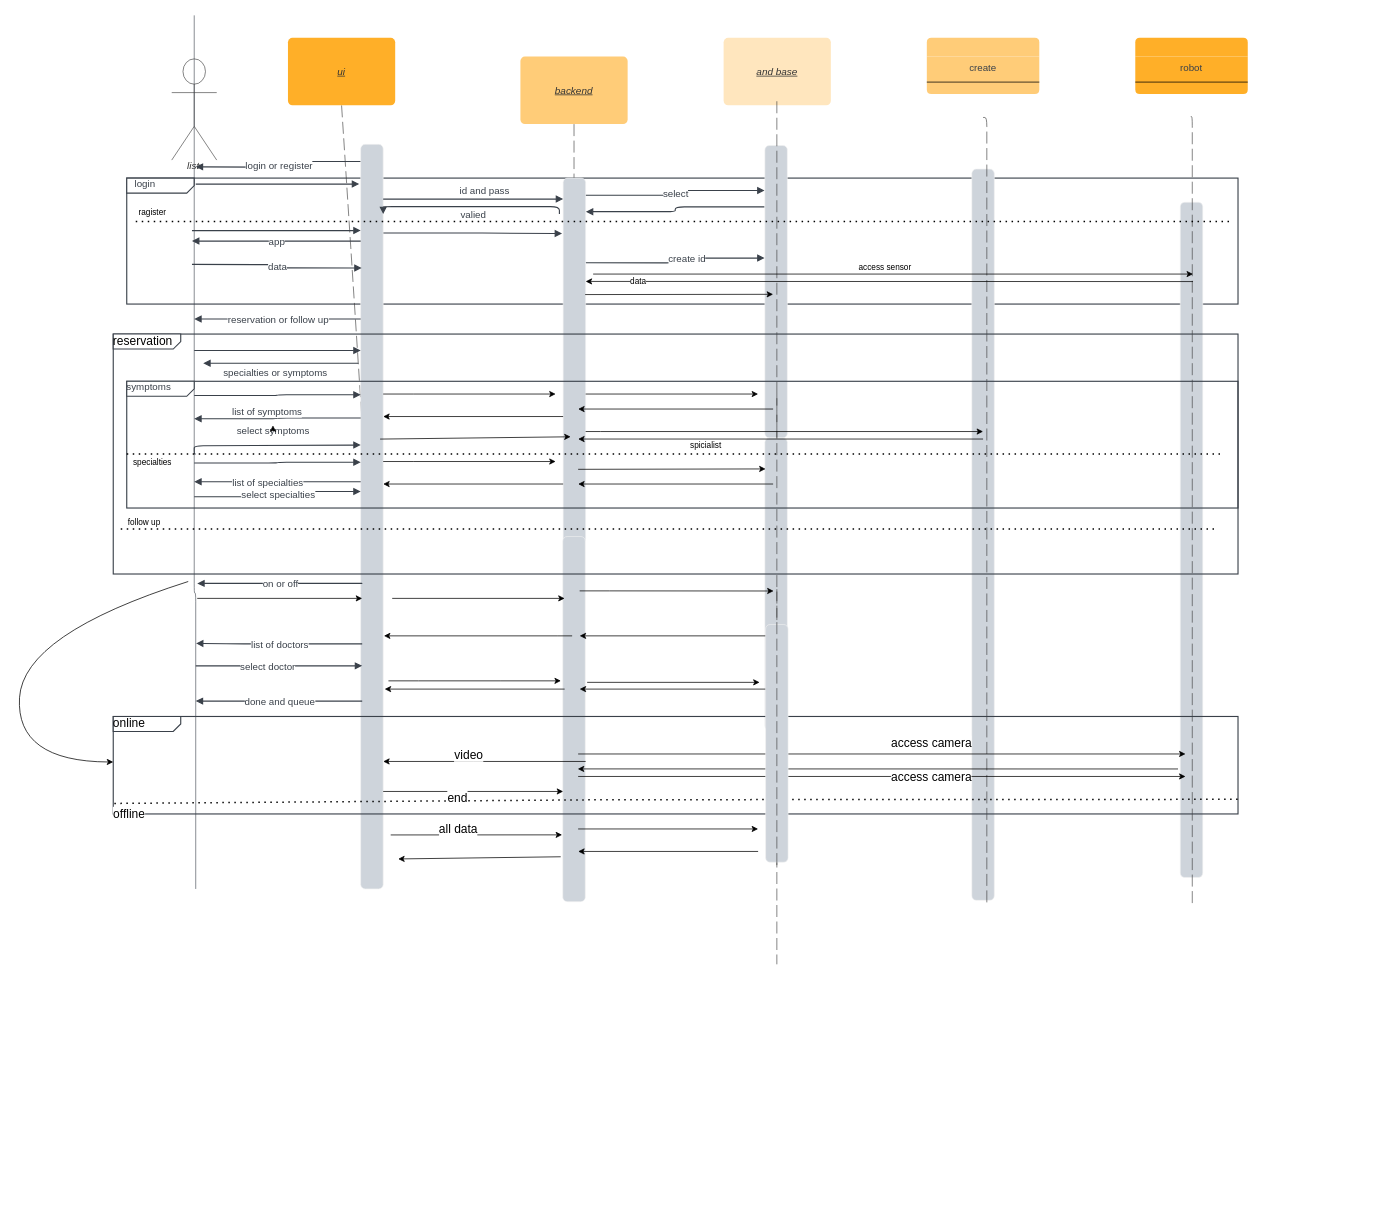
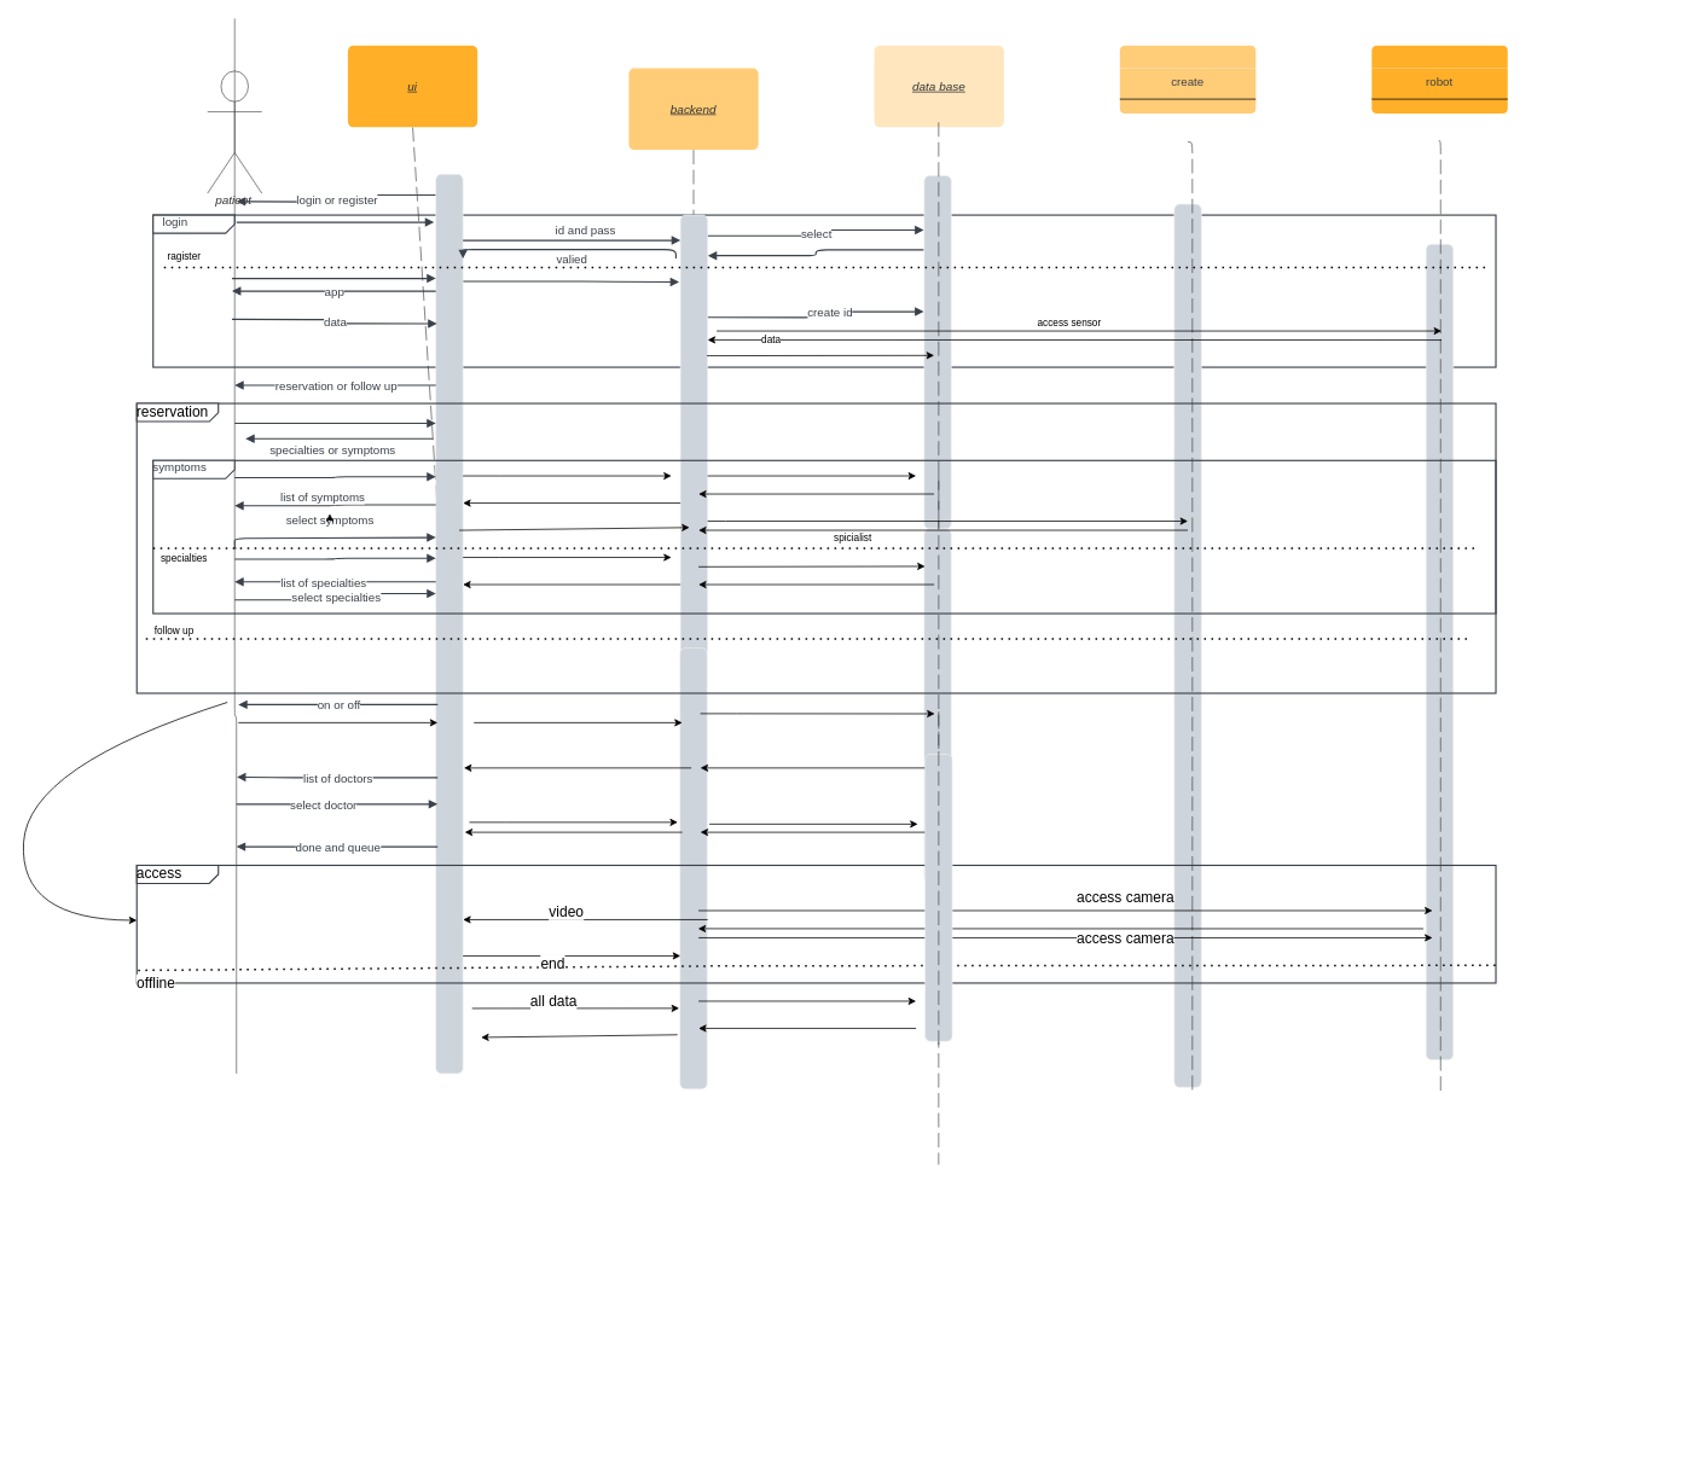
- <mxCell id="9" value="and base" style="html=1;overflow=block;blockSpacing=1;whiteSpace=wrap;fontSize=13.3;fontColor=#333333;fontStyle=6;align=center;spacing=0;strokeOpacity=0;fillOpacity=100;rounded=1;absoluteArcSize=1;arcSize=12;fillColor=#ffe6be;strokeWidth=0.8;" parent="1" vertex="1"><mxGeometry x="964" y="50" width="143" height="90" as="geometry" /></mxCell>
+ <mxCell id="9" value="data base" style="html=1;overflow=block;blockSpacing=1;whiteSpace=wrap;fontSize=13.3;fontColor=#333333;fontStyle=6;align=center;spacing=0;strokeOpacity=0;fillOpacity=100;rounded=1;absoluteArcSize=1;arcSize=12;fillColor=#ffe6be;strokeWidth=0.8;" parent="1" vertex="1"><mxGeometry x="964" y="50" width="143" height="90" as="geometry" /></mxCell>
- <mxCell id="10" value="list" style="html=1;overflow=block;blockSpacing=1;shape=umlActor;labelPosition=center;verticalLabelPosition=bottom;verticalAlign=top;whiteSpace=nowrap;fontSize=13.3;fontColor=#333333;fontStyle=2;align=center;spacing=0;strokeColor=#333333;strokeOpacity=100;fillOpacity=100;rounded=1;absoluteArcSize=1;arcSize=12;fillColor=#ffffff;strokeWidth=0.8;" parent="1" vertex="1"><mxGeometry x="228" y="78" width="60" height="135" as="geometry" /></mxCell>
+ <mxCell id="10" value="pationt" style="html=1;overflow=block;blockSpacing=1;shape=umlActor;labelPosition=center;verticalLabelPosition=bottom;verticalAlign=top;whiteSpace=nowrap;fontSize=13.3;fontColor=#333333;fontStyle=2;align=center;spacing=0;strokeColor=#333333;strokeOpacity=100;fillOpacity=100;rounded=1;absoluteArcSize=1;arcSize=12;fillColor=#ffffff;strokeWidth=0.8;" parent="1" vertex="1"><mxGeometry x="228" y="78" width="60" height="135" as="geometry" /></mxCell>
- <mxCell id="109" value="online" style="html=1;blockSpacing=1;whiteSpace=wrap;shape=mxgraph.sysml.package2;xSize=90;overflow=fill;fontSize=16;fontColor=default;align=left;spacing=0;strokeColor=#3a414a;strokeOpacity=100;fillOpacity=100;rounded=1;absoluteArcSize=1;arcSize=12;fillColor=#ffffff;strokeWidth=1.5;movable=1;resizable=1;rotatable=1;deletable=1;editable=1;connectable=1;" vertex="1" parent="1"><mxGeometry x="150" y="955" width="1500" height="130" as="geometry" /></mxCell>
+ <mxCell id="109" value="access" style="html=1;blockSpacing=1;whiteSpace=wrap;shape=mxgraph.sysml.package2;xSize=90;overflow=fill;fontSize=16;fontColor=default;align=left;spacing=0;strokeColor=#3a414a;strokeOpacity=100;fillOpacity=100;rounded=1;absoluteArcSize=1;arcSize=12;fillColor=#ffffff;strokeWidth=1.5;movable=1;resizable=1;rotatable=1;deletable=1;editable=1;connectable=1;" vertex="1" parent="1"><mxGeometry x="150" y="955" width="1500" height="130" as="geometry" /></mxCell>
